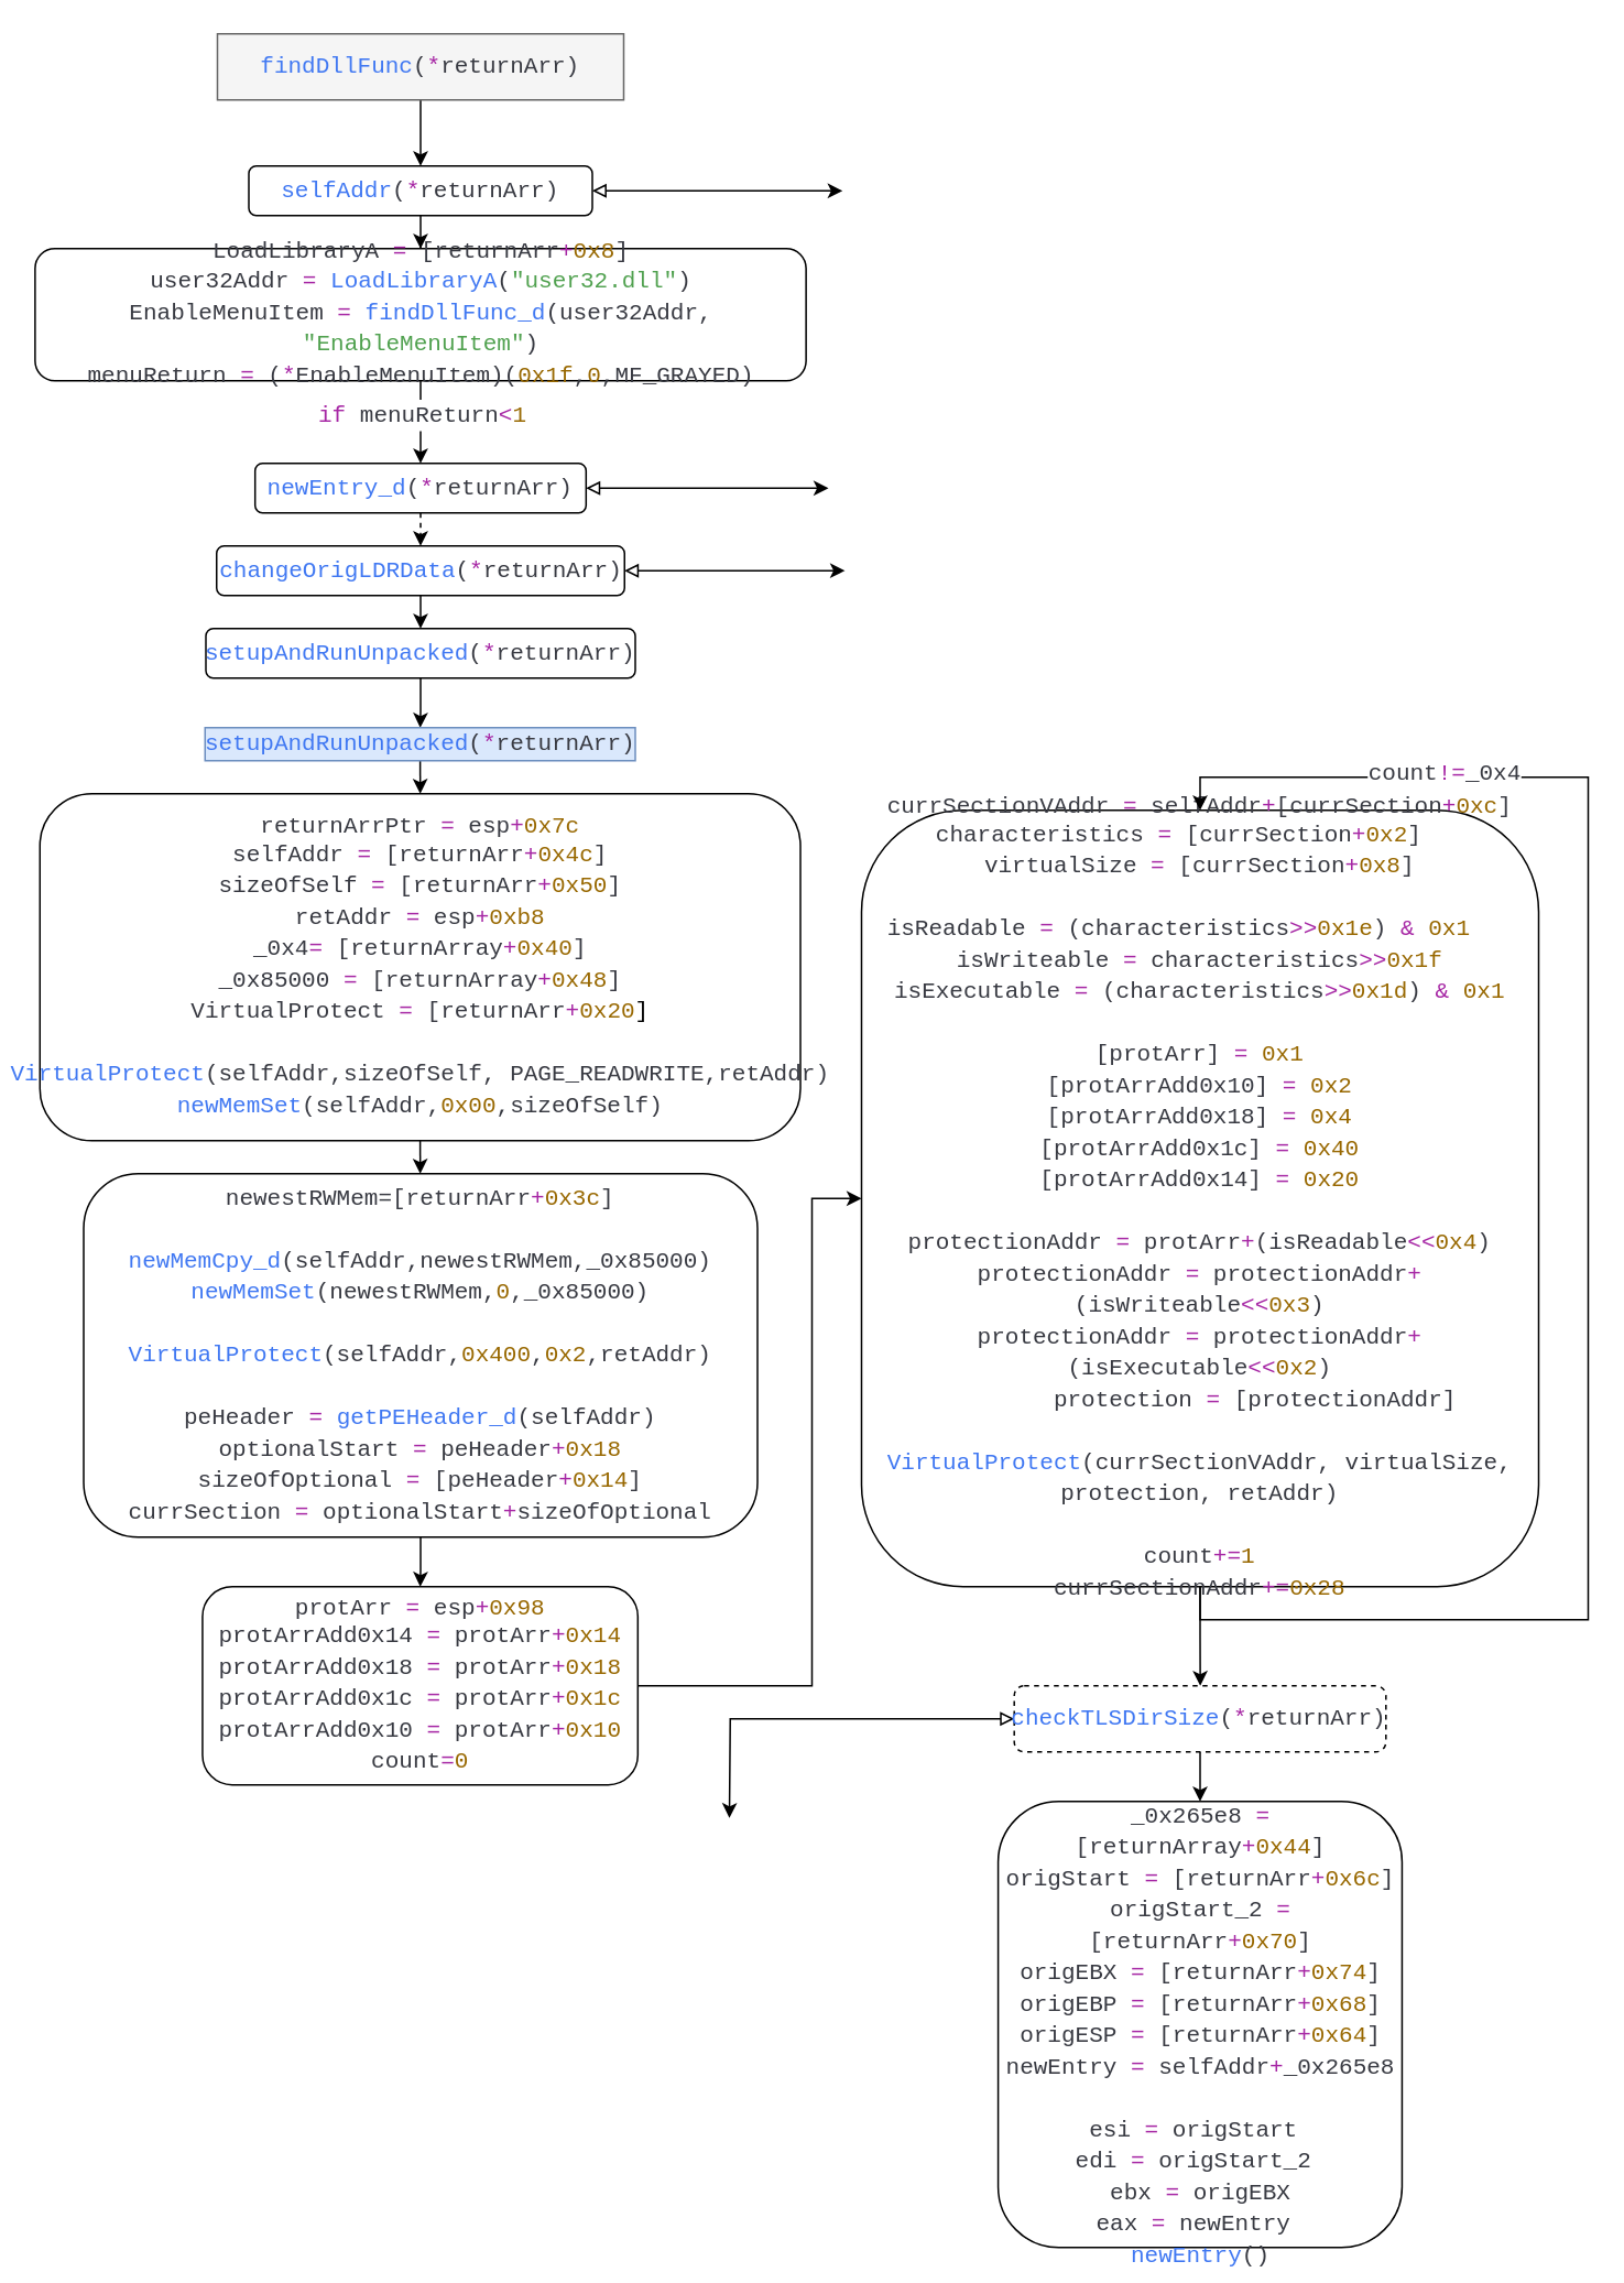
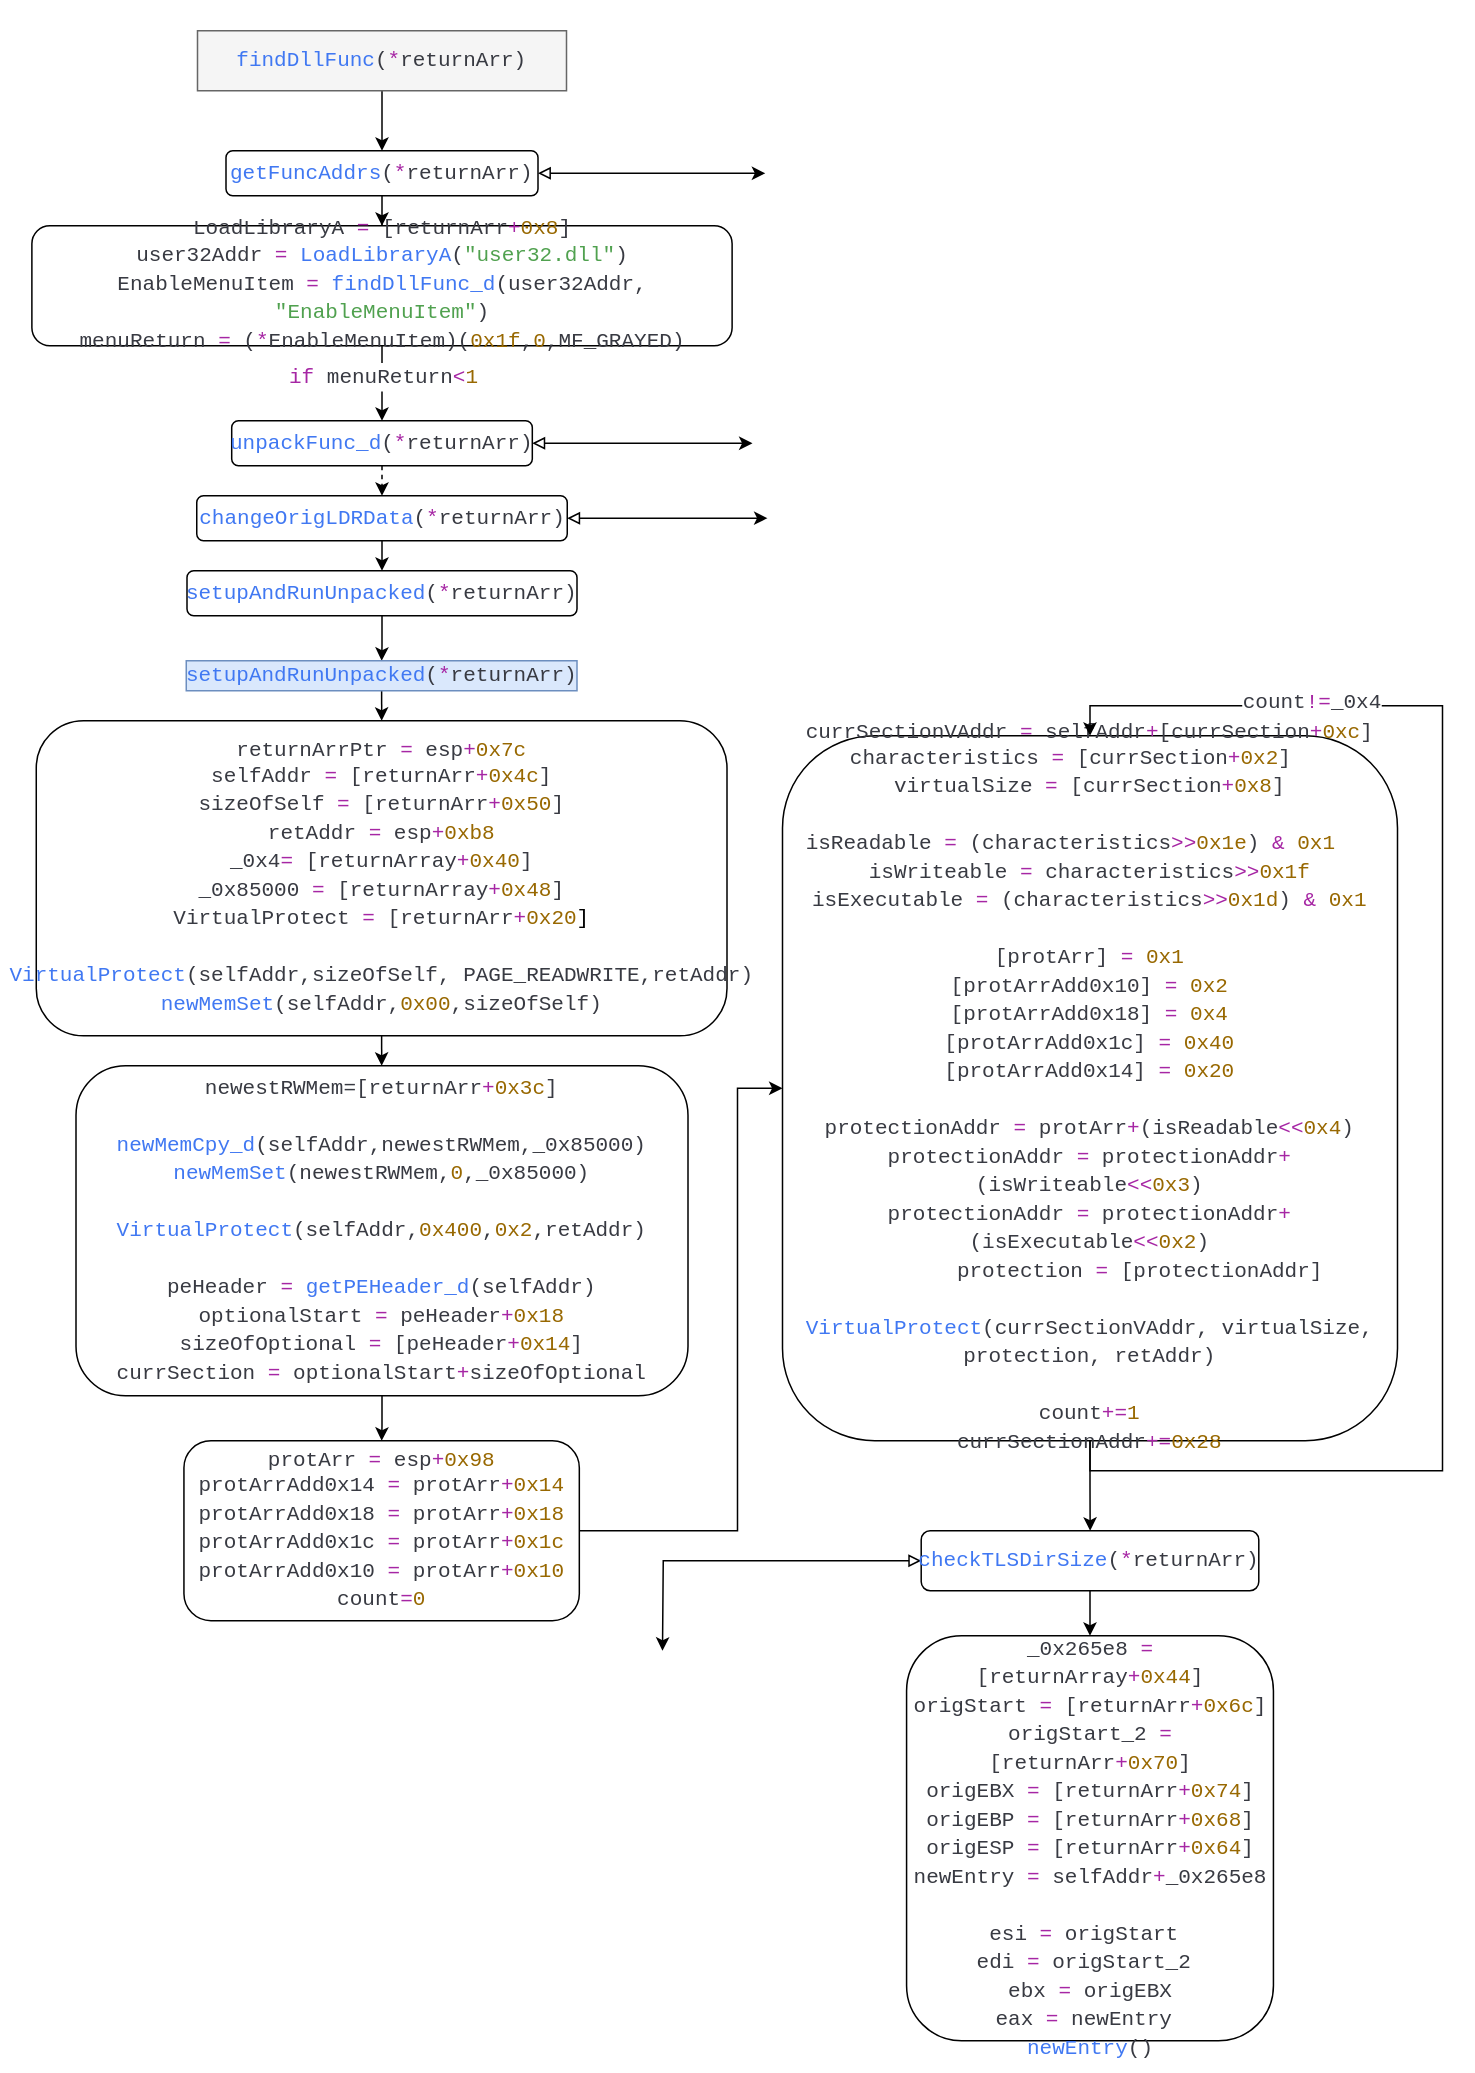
- <mxCell id="6" value="&lt;div style=&quot;color: rgb(56, 58, 66); font-family: Consolas, &amp;quot;Courier New&amp;quot;, monospace; font-size: 14px; line-height: 19px;&quot;&gt;&lt;div style=&quot;&quot;&gt;&lt;span style=&quot;color: rgb(64, 120, 242);&quot;&gt;selfAddr&lt;/span&gt;(&lt;span style=&quot;color: rgb(166, 38, 164);&quot;&gt;*&lt;/span&gt;returnArr)&lt;/div&gt;&lt;/div&gt;" style="rounded=1;whiteSpace=wrap;html=1;" vertex="1" parent="1"><mxGeometry x="150" y="100" width="208" height="30" as="geometry" /></mxCell>
+ <mxCell id="6" value="&lt;div style=&quot;color: rgb(56, 58, 66); font-family: Consolas, &amp;quot;Courier New&amp;quot;, monospace; font-size: 14px; line-height: 19px;&quot;&gt;&lt;div style=&quot;&quot;&gt;&lt;span style=&quot;color: rgb(64, 120, 242);&quot;&gt;getFuncAddrs&lt;/span&gt;(&lt;span style=&quot;color: rgb(166, 38, 164);&quot;&gt;*&lt;/span&gt;returnArr)&lt;/div&gt;&lt;/div&gt;" style="rounded=1;whiteSpace=wrap;html=1;" vertex="1" parent="1"><mxGeometry x="150" y="100" width="208" height="30" as="geometry" /></mxCell>
- <mxCell id="17" value="&lt;span style=&quot;border-color: var(--border-color); font-family: Consolas, &amp;quot;Courier New&amp;quot;, monospace; font-size: 14px; font-style: normal; font-variant-ligatures: normal; font-variant-caps: normal; font-weight: 400; letter-spacing: normal; orphans: 2; text-align: left; text-indent: 0px; text-transform: none; widows: 2; word-spacing: 0px; -webkit-text-stroke-width: 0px; text-decoration-thickness: initial; text-decoration-style: initial; text-decoration-color: initial; color: rgb(64, 120, 242);&quot;&gt;newEntry_d&lt;/span&gt;&lt;span style=&quot;border-color: var(--border-color); font-family: Consolas, &amp;quot;Courier New&amp;quot;, monospace; font-size: 14px; font-style: normal; font-variant-ligatures: normal; font-variant-caps: normal; font-weight: 400; letter-spacing: normal; orphans: 2; text-align: left; text-indent: 0px; text-transform: none; widows: 2; word-spacing: 0px; -webkit-text-stroke-width: 0px; text-decoration-thickness: initial; text-decoration-style: initial; text-decoration-color: initial; color: rgb(56, 58, 66);&quot;&gt;(&lt;/span&gt;&lt;span style=&quot;border-color: var(--border-color); font-family: Consolas, &amp;quot;Courier New&amp;quot;, monospace; font-size: 14px; font-style: normal; font-variant-ligatures: normal; font-variant-caps: normal; font-weight: 400; letter-spacing: normal; orphans: 2; text-align: left; text-indent: 0px; text-transform: none; widows: 2; word-spacing: 0px; -webkit-text-stroke-width: 0px; text-decoration-thickness: initial; text-decoration-style: initial; text-decoration-color: initial; color: rgb(166, 38, 164);&quot;&gt;*&lt;/span&gt;&lt;span style=&quot;border-color: var(--border-color); font-family: Consolas, &amp;quot;Courier New&amp;quot;, monospace; font-size: 14px; font-style: normal; font-variant-ligatures: normal; font-variant-caps: normal; font-weight: 400; letter-spacing: normal; orphans: 2; text-align: left; text-indent: 0px; text-transform: none; widows: 2; word-spacing: 0px; -webkit-text-stroke-width: 0px; text-decoration-thickness: initial; text-decoration-style: initial; text-decoration-color: initial; color: rgb(56, 58, 66);&quot;&gt;returnArr)&lt;/span&gt;" style="rounded=1;whiteSpace=wrap;html=1;" vertex="1" parent="1"><mxGeometry x="153.8" y="280" width="200.41" height="30" as="geometry" /></mxCell>
+ <mxCell id="17" value="&lt;span style=&quot;border-color: var(--border-color); font-family: Consolas, &amp;quot;Courier New&amp;quot;, monospace; font-size: 14px; font-style: normal; font-variant-ligatures: normal; font-variant-caps: normal; font-weight: 400; letter-spacing: normal; orphans: 2; text-align: left; text-indent: 0px; text-transform: none; widows: 2; word-spacing: 0px; -webkit-text-stroke-width: 0px; text-decoration-thickness: initial; text-decoration-style: initial; text-decoration-color: initial; color: rgb(64, 120, 242);&quot;&gt;unpackFunc_d&lt;/span&gt;&lt;span style=&quot;border-color: var(--border-color); font-family: Consolas, &amp;quot;Courier New&amp;quot;, monospace; font-size: 14px; font-style: normal; font-variant-ligatures: normal; font-variant-caps: normal; font-weight: 400; letter-spacing: normal; orphans: 2; text-align: left; text-indent: 0px; text-transform: none; widows: 2; word-spacing: 0px; -webkit-text-stroke-width: 0px; text-decoration-thickness: initial; text-decoration-style: initial; text-decoration-color: initial; color: rgb(56, 58, 66);&quot;&gt;(&lt;/span&gt;&lt;span style=&quot;border-color: var(--border-color); font-family: Consolas, &amp;quot;Courier New&amp;quot;, monospace; font-size: 14px; font-style: normal; font-variant-ligatures: normal; font-variant-caps: normal; font-weight: 400; letter-spacing: normal; orphans: 2; text-align: left; text-indent: 0px; text-transform: none; widows: 2; word-spacing: 0px; -webkit-text-stroke-width: 0px; text-decoration-thickness: initial; text-decoration-style: initial; text-decoration-color: initial; color: rgb(166, 38, 164);&quot;&gt;*&lt;/span&gt;&lt;span style=&quot;border-color: var(--border-color); font-family: Consolas, &amp;quot;Courier New&amp;quot;, monospace; font-size: 14px; font-style: normal; font-variant-ligatures: normal; font-variant-caps: normal; font-weight: 400; letter-spacing: normal; orphans: 2; text-align: left; text-indent: 0px; text-transform: none; widows: 2; word-spacing: 0px; -webkit-text-stroke-width: 0px; text-decoration-thickness: initial; text-decoration-style: initial; text-decoration-color: initial; color: rgb(56, 58, 66);&quot;&gt;returnArr)&lt;/span&gt;" style="rounded=1;whiteSpace=wrap;html=1;" vertex="1" parent="1"><mxGeometry x="153.8" y="280" width="200.41" height="30" as="geometry" /></mxCell>
- <mxCell id="32" value="&lt;span style=&quot;font-family: Consolas, &amp;quot;Courier New&amp;quot;, monospace; font-size: 14px; color: rgb(64, 120, 242);&quot;&gt;checkTLSDirSize&lt;/span&gt;&lt;span style=&quot;color: rgb(56, 58, 66); font-family: Consolas, &amp;quot;Courier New&amp;quot;, monospace; font-size: 14px;&quot;&gt;(&lt;/span&gt;&lt;span style=&quot;font-family: Consolas, &amp;quot;Courier New&amp;quot;, monospace; font-size: 14px; color: rgb(166, 38, 164);&quot;&gt;*&lt;/span&gt;&lt;span style=&quot;color: rgb(56, 58, 66); font-family: Consolas, &amp;quot;Courier New&amp;quot;, monospace; font-size: 14px;&quot;&gt;returnArr)&lt;/span&gt;" style="rounded=1;whiteSpace=wrap;html=1;dashed=1;" vertex="1" parent="1"><mxGeometry x="613.47" y="1020" width="225.06" height="40" as="geometry" /></mxCell>
+ <mxCell id="32" value="&lt;span style=&quot;font-family: Consolas, &amp;quot;Courier New&amp;quot;, monospace; font-size: 14px; color: rgb(64, 120, 242);&quot;&gt;checkTLSDirSize&lt;/span&gt;&lt;span style=&quot;color: rgb(56, 58, 66); font-family: Consolas, &amp;quot;Courier New&amp;quot;, monospace; font-size: 14px;&quot;&gt;(&lt;/span&gt;&lt;span style=&quot;font-family: Consolas, &amp;quot;Courier New&amp;quot;, monospace; font-size: 14px; color: rgb(166, 38, 164);&quot;&gt;*&lt;/span&gt;&lt;span style=&quot;color: rgb(56, 58, 66); font-family: Consolas, &amp;quot;Courier New&amp;quot;, monospace; font-size: 14px;&quot;&gt;returnArr)&lt;/span&gt;" style="rounded=1;whiteSpace=wrap;html=1;" vertex="1" parent="1"><mxGeometry x="613.47" y="1020" width="225.06" height="40" as="geometry" /></mxCell>
